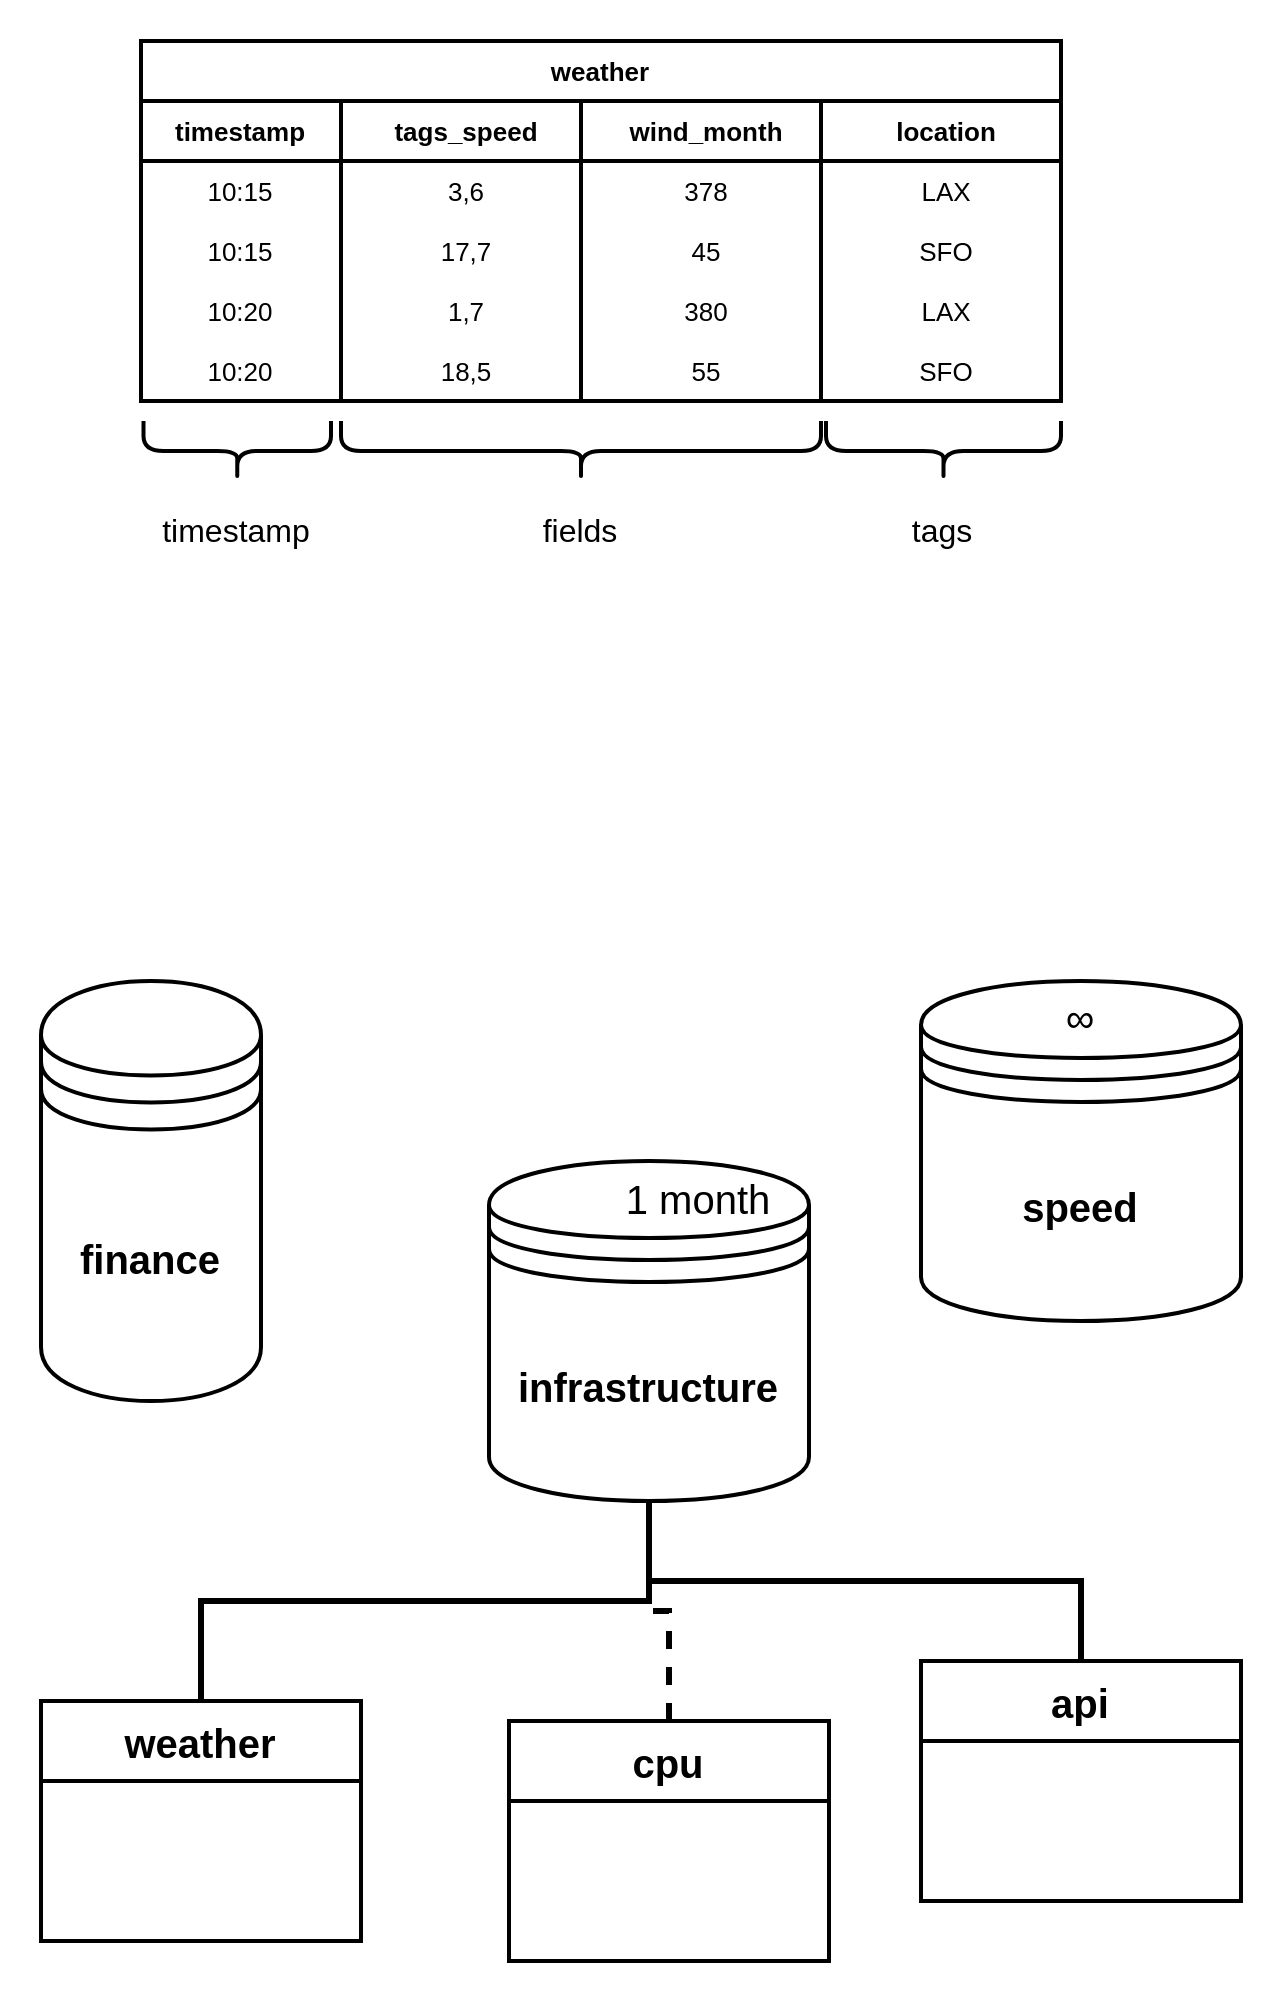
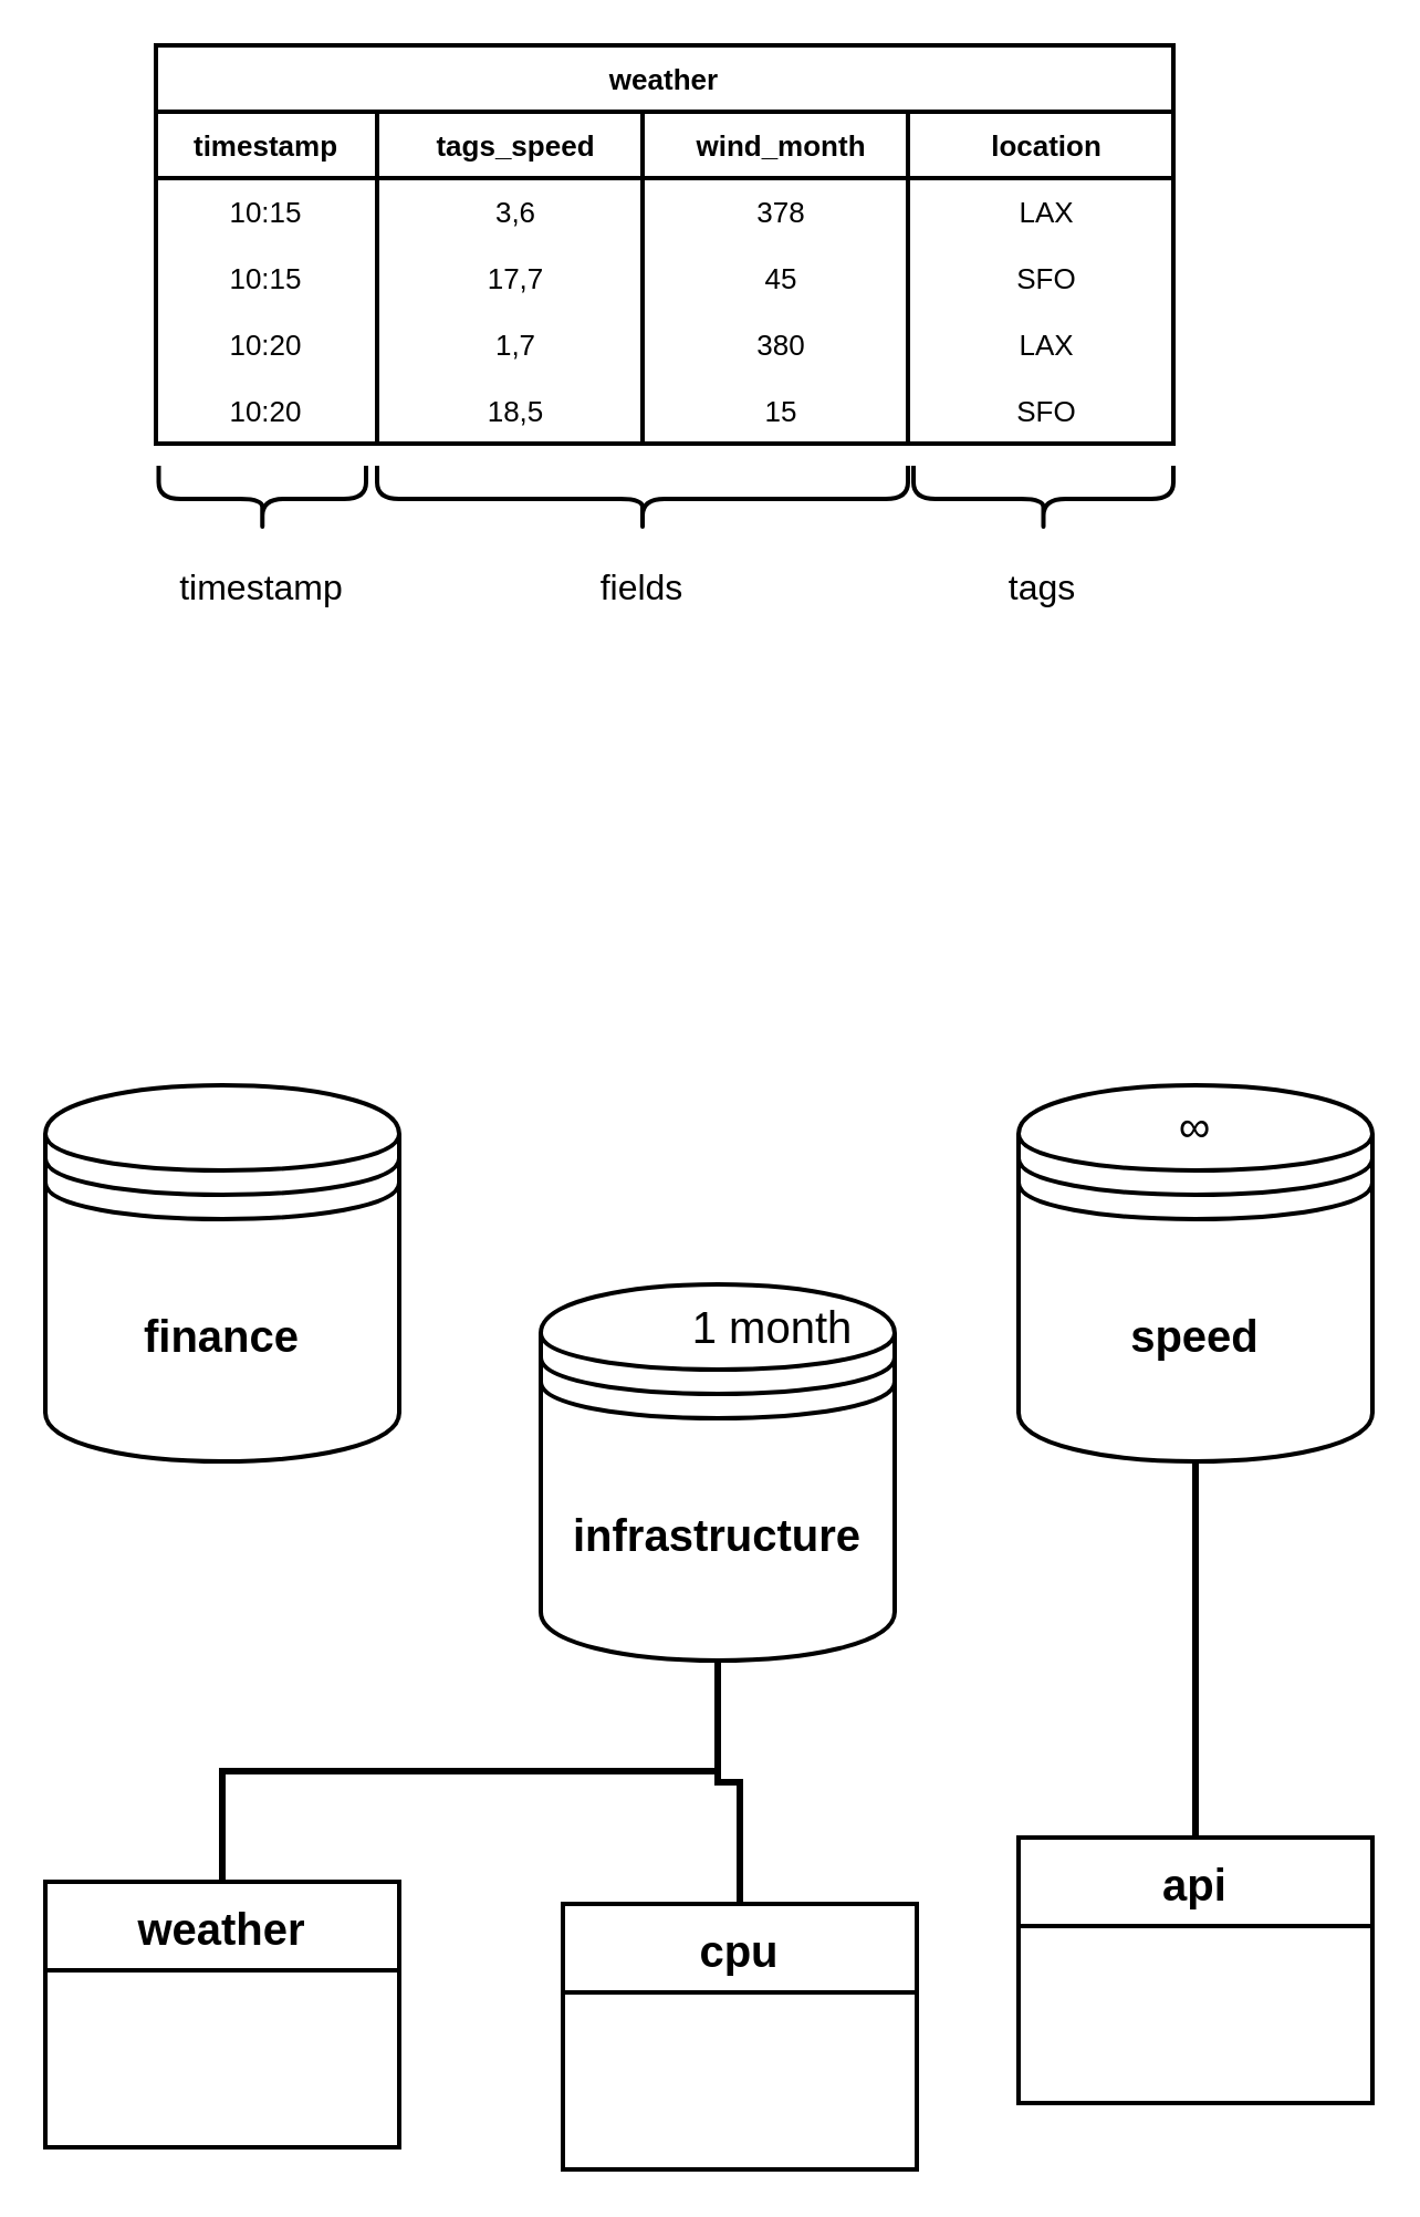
- <mxCell id="37" value="55" style="shape=partialRectangle;connectable=0;fillColor=none;top=0;left=0;bottom=0;right=0;align=center;spacingLeft=6;overflow=hidden;strokeWidth=2;fontSize=13;" vertex="1" parent="34"><mxGeometry x="220" width="120" height="30" as="geometry"><mxRectangle width="120" height="30" as="alternateBounds" /></mxGeometry></mxCell>
+ <mxCell id="37" value="15" style="shape=partialRectangle;connectable=0;fillColor=none;top=0;left=0;bottom=0;right=0;align=center;spacingLeft=6;overflow=hidden;strokeWidth=2;fontSize=13;" vertex="1" parent="34"><mxGeometry x="220" width="120" height="30" as="geometry"><mxRectangle width="120" height="30" as="alternateBounds" /></mxGeometry></mxCell>
- <mxCell id="9" value="&lt;font style=&quot;font-size: 20px;&quot;&gt;&lt;b&gt;finance&lt;/b&gt;&lt;/font&gt;" style="shape=datastore;whiteSpace=wrap;html=1;strokeWidth=2;" vertex="1" parent="1"><mxGeometry x="20" y="490" width="110" height="210" as="geometry" /></mxCell>
+ <mxCell id="9" value="&lt;font style=&quot;font-size: 20px;&quot;&gt;&lt;b&gt;finance&lt;/b&gt;&lt;/font&gt;" style="shape=datastore;whiteSpace=wrap;html=1;strokeWidth=2;" vertex="1" parent="1"><mxGeometry x="20" y="490" width="160" height="170" as="geometry" /></mxCell>
- <mxCell id="7" style="edgeStyle=orthogonalEdgeStyle;rounded=0;jumpSize=6;orthogonalLoop=1;jettySize=auto;html=1;exitX=0.5;exitY=0;exitDx=0;exitDy=0;entryX=0.5;entryY=1;entryDx=0;entryDy=0;strokeWidth=3;fontSize=20;endArrow=none;endFill=0;" edge="1" parent="1" source="8" target="2"><mxGeometry relative="1" as="geometry" /></mxCell>
+ <mxCell id="7" style="edgeStyle=orthogonalEdgeStyle;rounded=0;jumpSize=6;orthogonalLoop=1;jettySize=auto;html=1;exitX=0.5;exitY=0;exitDx=0;exitDy=0;strokeWidth=3;fontSize=20;endArrow=none;endFill=0;" edge="1" parent="1" source="8" target="10"><mxGeometry relative="1" as="geometry" /></mxCell>
- <mxCell id="5" style="edgeStyle=orthogonalEdgeStyle;rounded=0;orthogonalLoop=1;jettySize=auto;html=1;exitX=0.5;exitY=0;exitDx=0;exitDy=0;fontSize=20;endArrow=none;endFill=0;jumpSize=6;strokeWidth=3;dashed=1;" edge="1" parent="1" source="6" target="2"><mxGeometry relative="1" as="geometry" /></mxCell>
+ <mxCell id="5" style="edgeStyle=orthogonalEdgeStyle;rounded=0;orthogonalLoop=1;jettySize=auto;html=1;exitX=0.5;exitY=0;exitDx=0;exitDy=0;fontSize=20;endArrow=none;endFill=0;jumpSize=6;strokeWidth=3;" edge="1" parent="1" source="6" target="2"><mxGeometry relative="1" as="geometry" /></mxCell>
